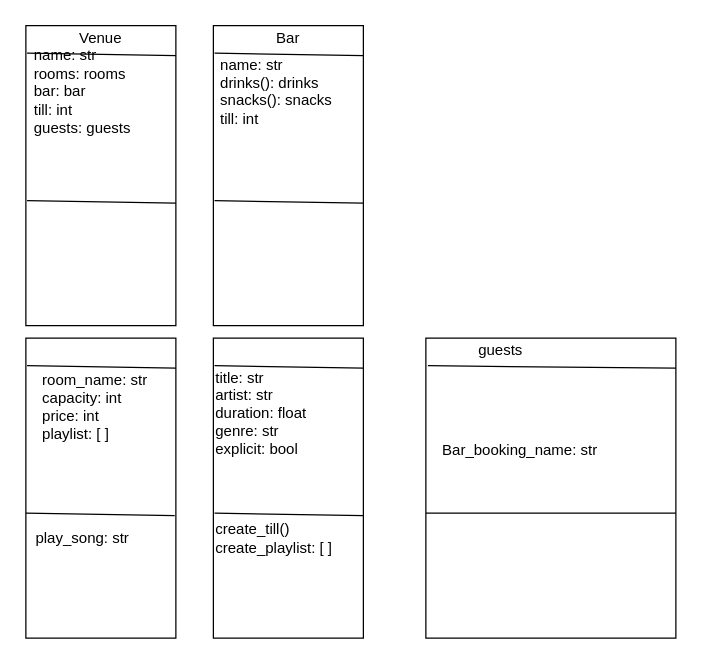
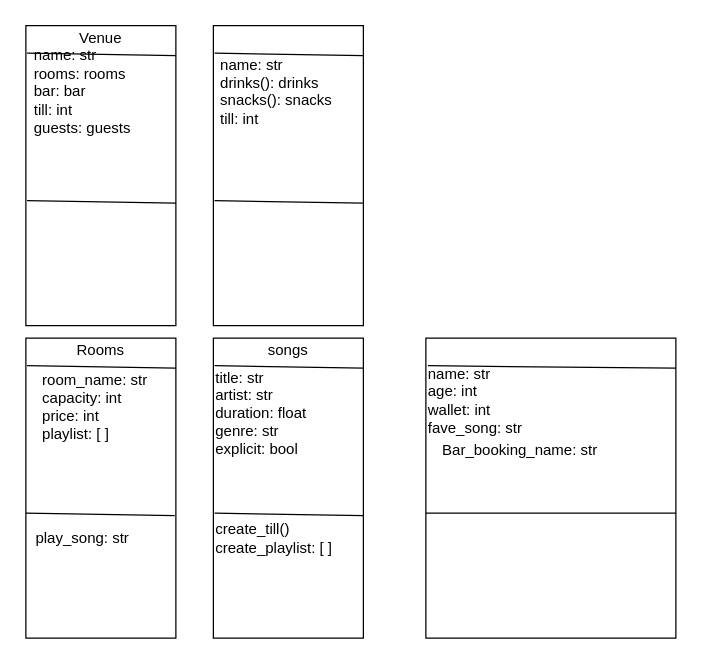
- <mxCell id="21" value="Bar" style="text;html=1;strokeColor=none;fillColor=none;align=center;verticalAlign=middle;whiteSpace=wrap;rounded=0;" parent="1" vertex="1"><mxGeometry x="210" y="20" width="40" height="20" as="geometry" /></mxCell>
+ <mxCell id="3" value="Rooms" style="text;html=1;strokeColor=none;fillColor=none;align=center;verticalAlign=middle;whiteSpace=wrap;rounded=0;" parent="1" vertex="1"><mxGeometry x="60" y="270" width="40" height="20" as="geometry" /></mxCell>
+ <mxCell id="7" value="songs" style="text;html=1;strokeColor=none;fillColor=none;align=center;verticalAlign=middle;whiteSpace=wrap;rounded=0;" parent="1" vertex="1"><mxGeometry x="210" y="270" width="40" height="20" as="geometry" /></mxCell>
- <mxCell id="11" value="guests" style="text;html=1;strokeColor=none;fillColor=none;align=center;verticalAlign=middle;whiteSpace=wrap;rounded=0;" parent="1" vertex="1"><mxGeometry x="380" y="270" width="40" height="20" as="geometry" /></mxCell>
+ <mxCell id="25" value="name: str&lt;br&gt;age: int&lt;br&gt;wallet: int&lt;br&gt;fave_song: str" style="text;html=1;align=left;verticalAlign=middle;resizable=0;points=[];autosize=1;" parent="1" vertex="1"><mxGeometry x="340" y="290" width="90" height="60" as="geometry" /></mxCell>
